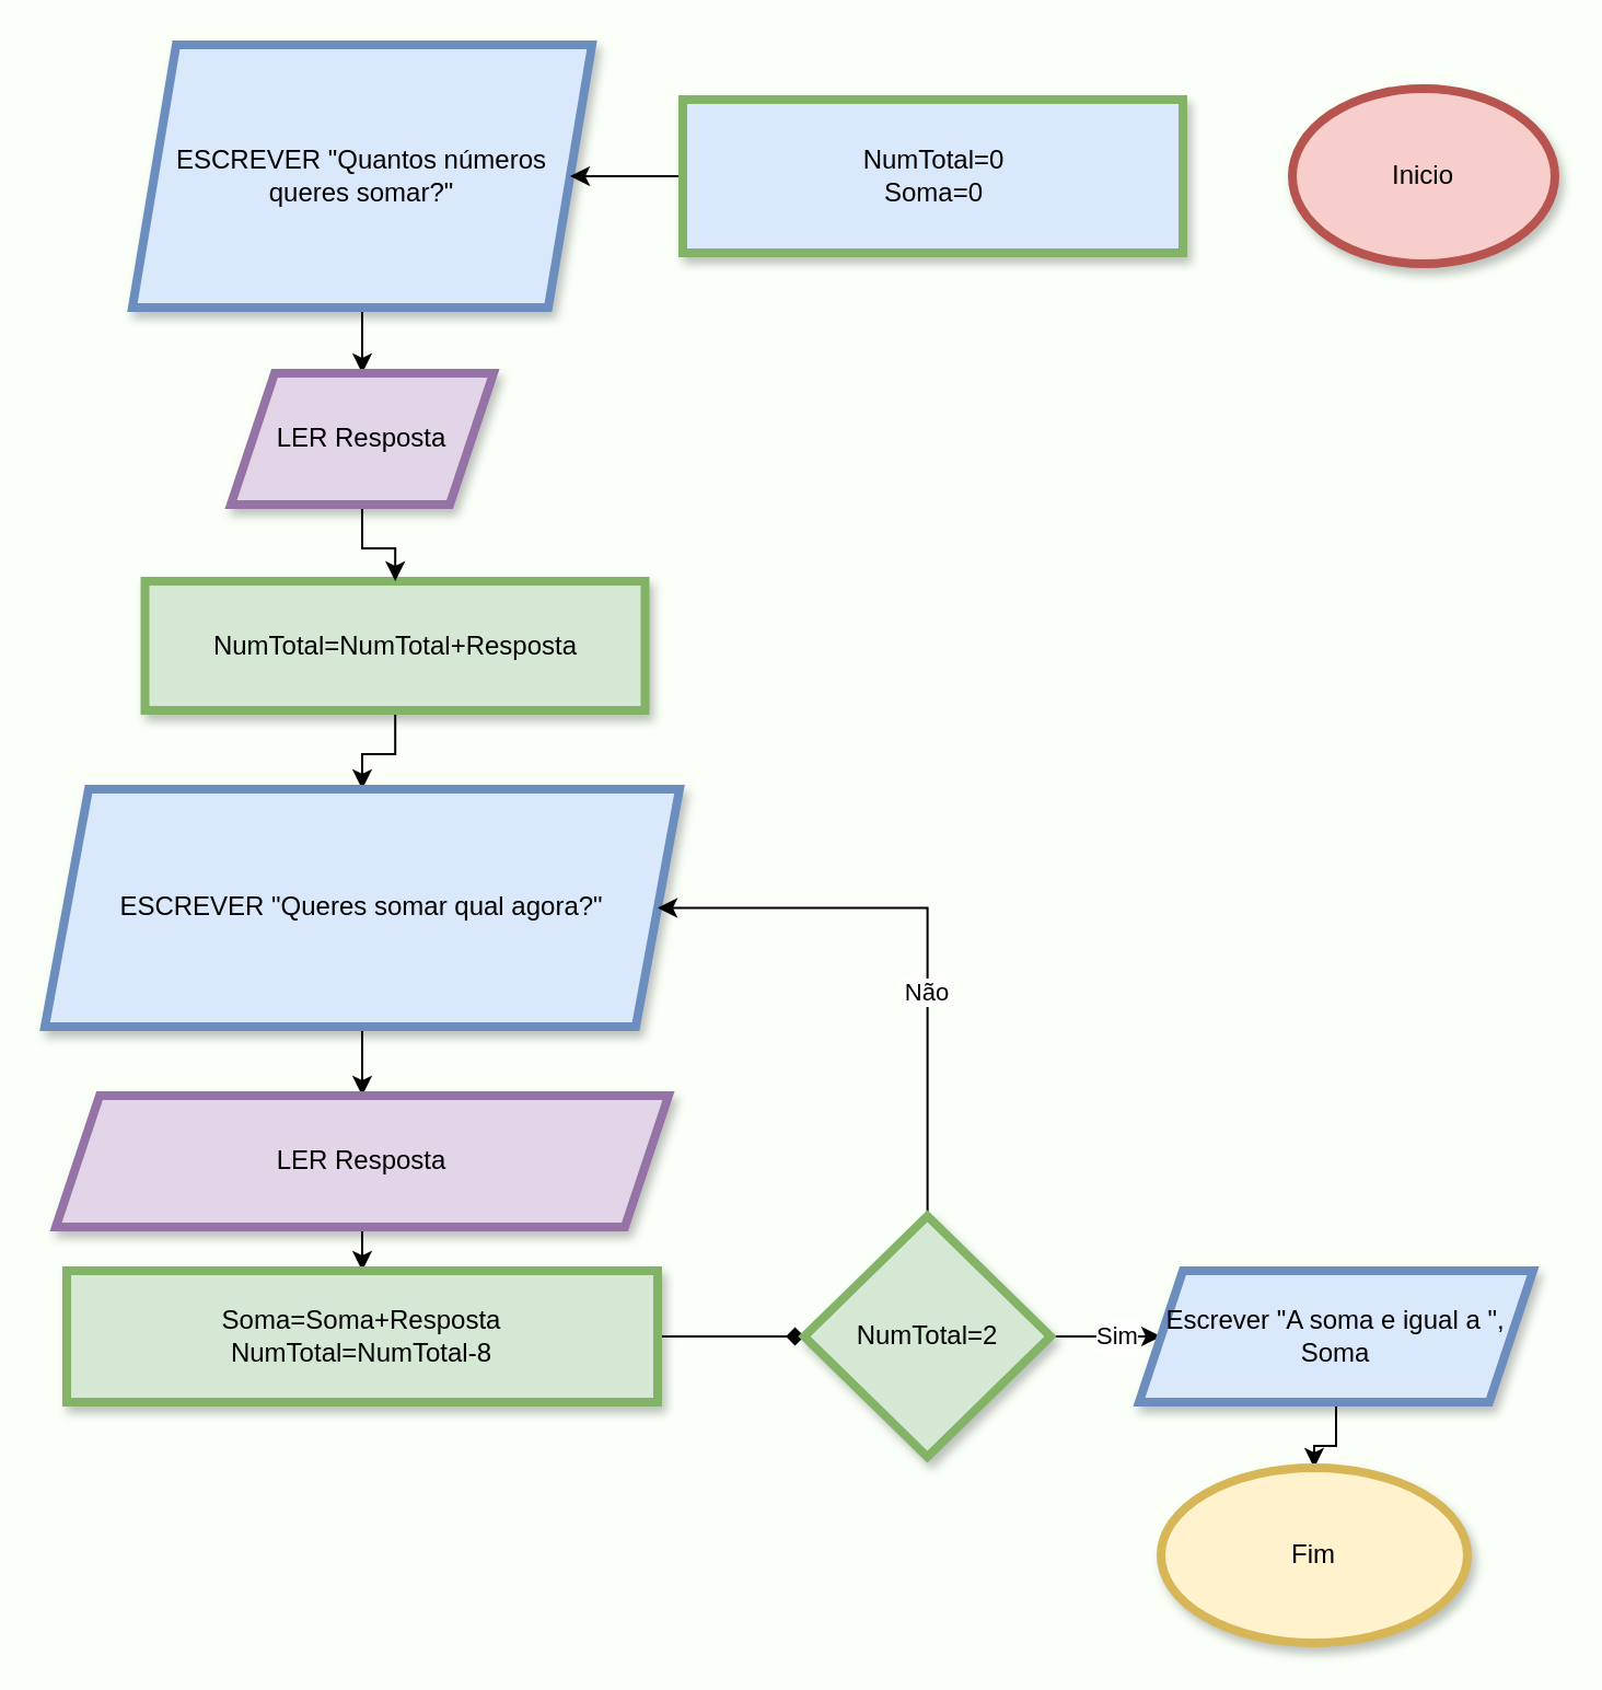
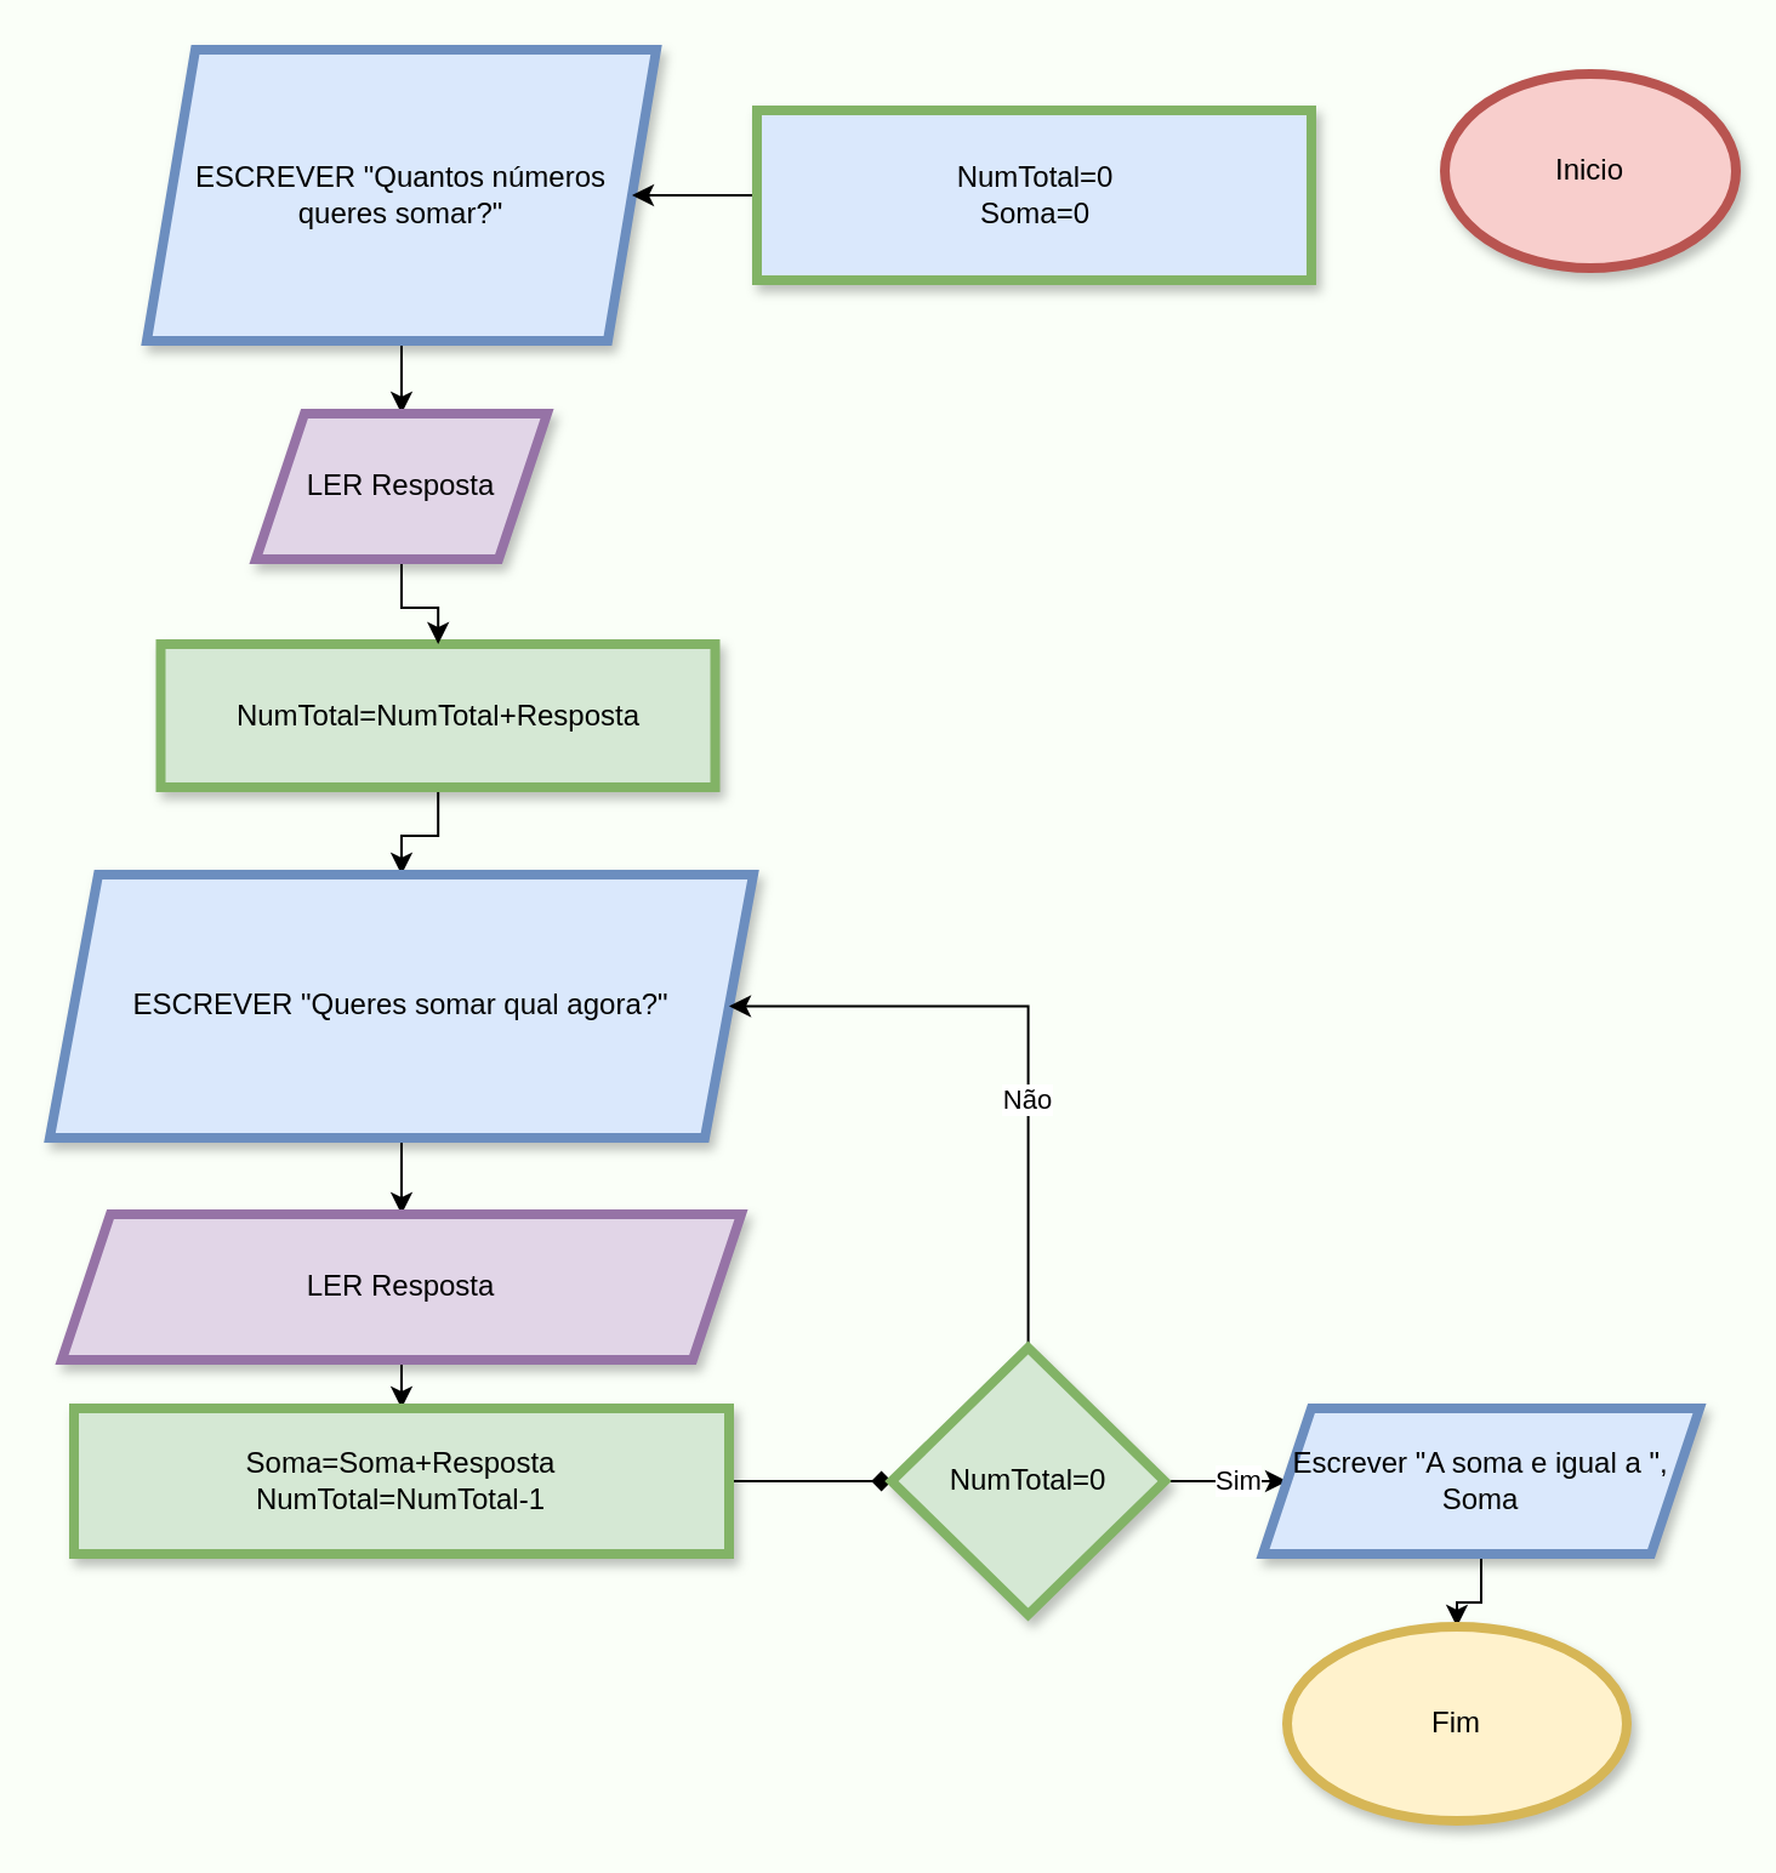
- <mxCell id="2" value="Inicio" style="ellipse;whiteSpace=wrap;html=1;fillColor=#f8cecc;strokeColor=#b85450;strokeWidth=4;shadow=1;" parent="1" vertex="1"><mxGeometry x="590" y="40" width="120" height="80" as="geometry" /></mxCell>
+ <mxCell id="2" value="Inicio" style="ellipse;whiteSpace=wrap;html=1;fillColor=#f8cecc;strokeColor=#b85450;strokeWidth=4;shadow=1;" parent="1" vertex="1"><mxGeometry x="595" y="30" width="120" height="80" as="geometry" /></mxCell>
- <mxCell id="16" value="Soma=Soma+Resposta&lt;div&gt;NumTotal=NumTotal-8&lt;/div&gt;" style="whiteSpace=wrap;html=1;fillColor=#d5e8d4;strokeColor=#82b366;strokeWidth=4;shadow=1;" vertex="1" parent="1"><mxGeometry x="30" y="580" width="270" height="60" as="geometry" /></mxCell>
+ <mxCell id="16" value="Soma=Soma+Resposta&lt;div&gt;NumTotal=NumTotal-1&lt;/div&gt;" style="whiteSpace=wrap;html=1;fillColor=#d5e8d4;strokeColor=#82b366;strokeWidth=4;shadow=1;" vertex="1" parent="1"><mxGeometry x="30" y="580" width="270" height="60" as="geometry" /></mxCell>
- <mxCell id="21" value="NumTotal=2" style="rhombus;whiteSpace=wrap;html=1;fillColor=#d5e8d4;strokeColor=#82b366;strokeWidth=4;shadow=1;" vertex="1" parent="1"><mxGeometry x="367" y="555" width="112.5" height="110" as="geometry" /></mxCell>
+ <mxCell id="21" value="NumTotal=0" style="rhombus;whiteSpace=wrap;html=1;fillColor=#d5e8d4;strokeColor=#82b366;strokeWidth=4;shadow=1;" vertex="1" parent="1"><mxGeometry x="367" y="555" width="112.5" height="110" as="geometry" /></mxCell>
